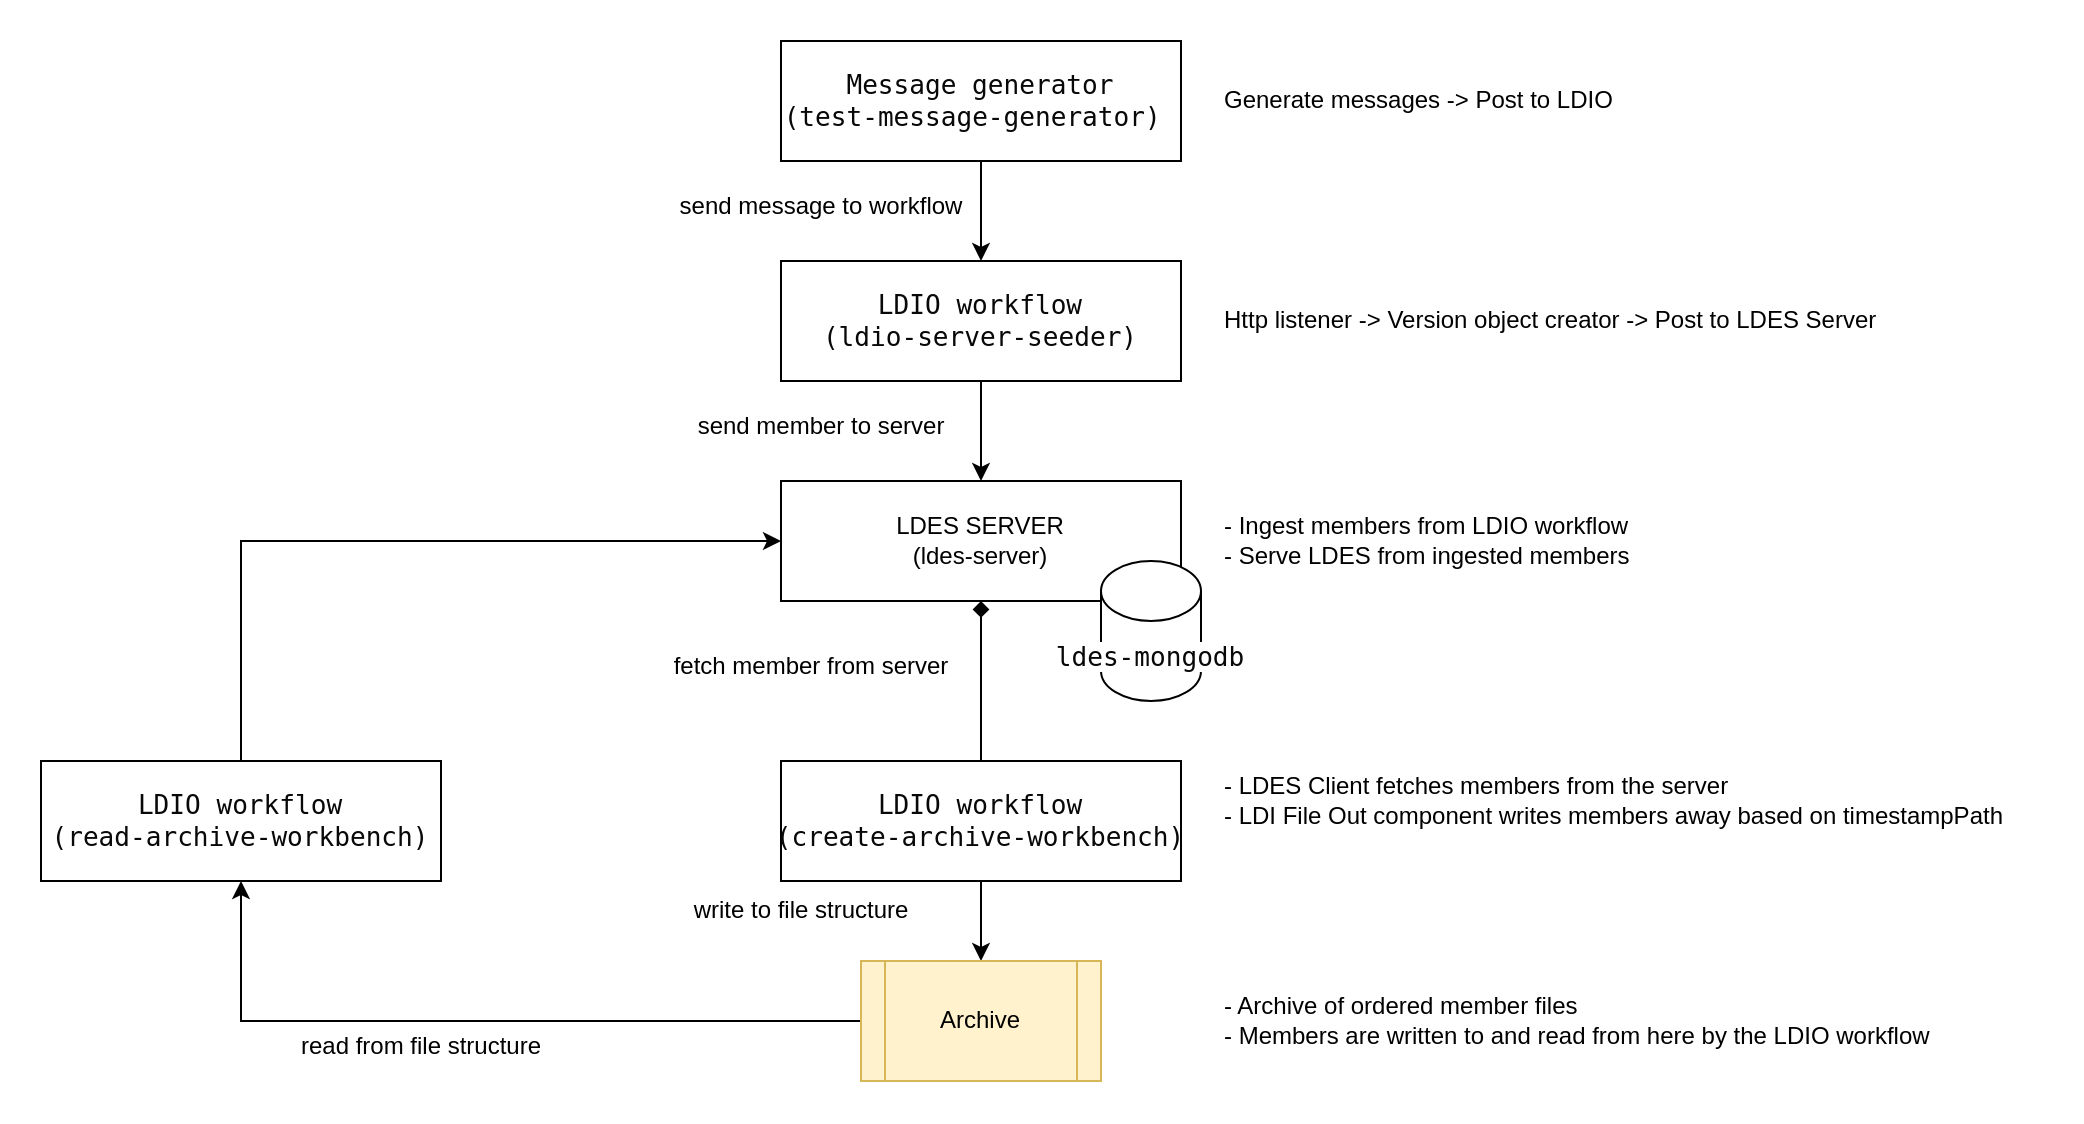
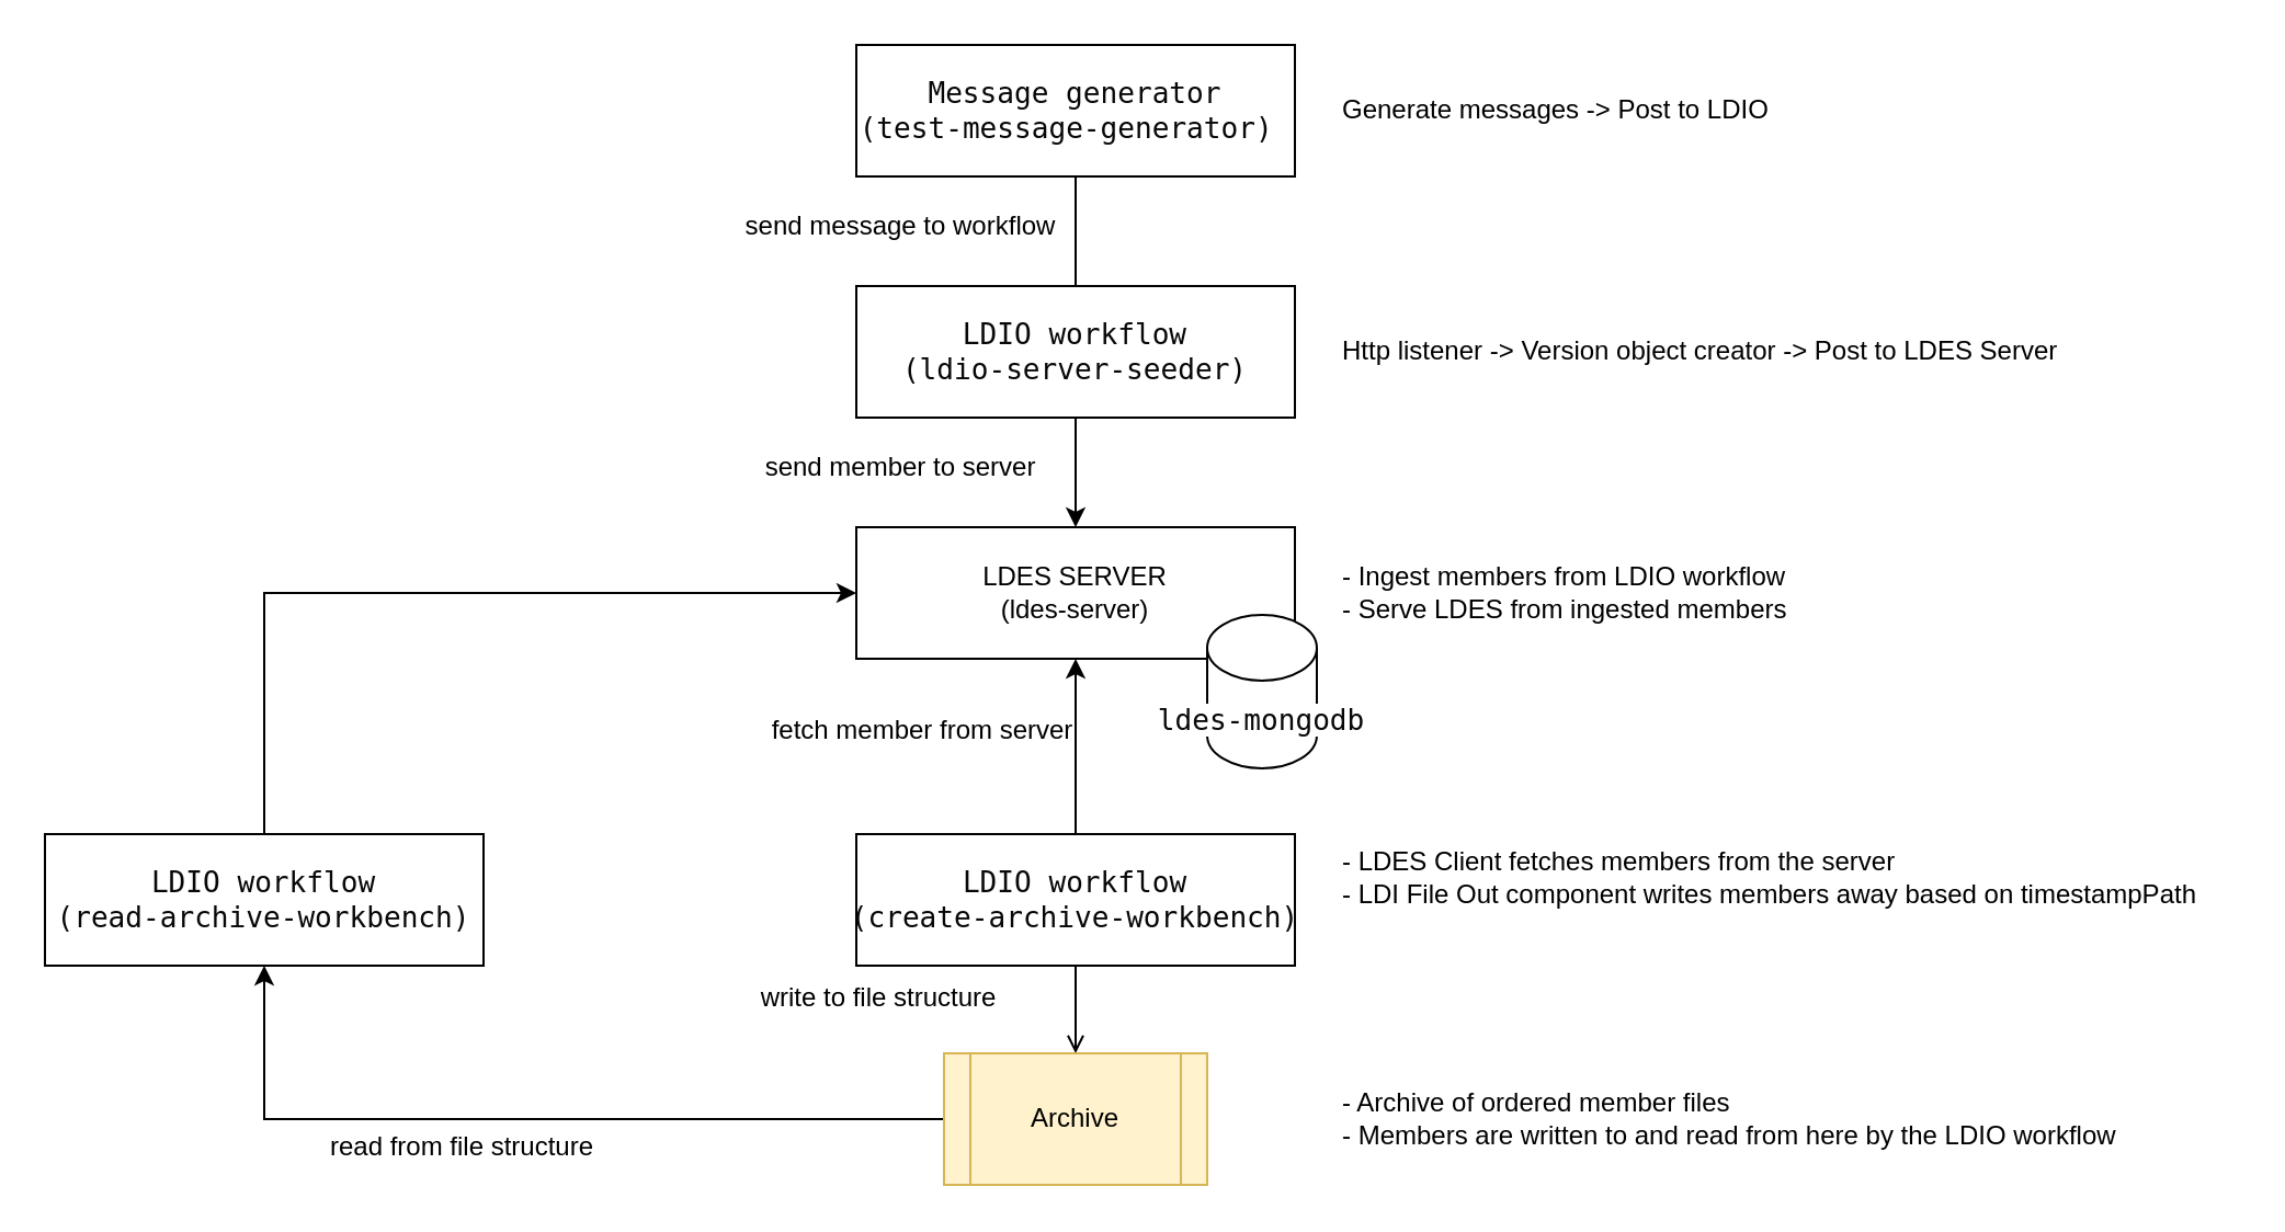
- <mxCell id="2" style="edgeStyle=orthogonalEdgeStyle;rounded=0;orthogonalLoop=1;jettySize=auto;html=1;" parent="1" source="3" target="5" edge="1"><mxGeometry relative="1" as="geometry" /></mxCell>
+ <mxCell id="2" style="edgeStyle=orthogonalEdgeStyle;rounded=0;orthogonalLoop=1;jettySize=auto;html=1;endArrow=none;" parent="1" source="3" target="5" edge="1"><mxGeometry relative="1" as="geometry" /></mxCell>
- <mxCell id="15" style="edgeStyle=orthogonalEdgeStyle;rounded=0;orthogonalLoop=1;jettySize=auto;html=1;entryX=0.5;entryY=1;entryDx=0;entryDy=0;endArrow=diamond;" edge="1" parent="1" source="16" target="8"><mxGeometry relative="1" as="geometry" /></mxCell>
+ <mxCell id="15" style="edgeStyle=orthogonalEdgeStyle;rounded=0;orthogonalLoop=1;jettySize=auto;html=1;entryX=0.5;entryY=1;entryDx=0;entryDy=0;" edge="1" parent="1" source="16" target="8"><mxGeometry relative="1" as="geometry" /></mxCell>
- <mxCell id="13" value="fetch member from server" style="text;html=1;align=center;verticalAlign=middle;resizable=0;points=[];autosize=1;strokeColor=none;fillColor=none;" parent="1" vertex="1"><mxGeometry x="325" y="318" width="160" height="30" as="geometry" /></mxCell>
+ <mxCell id="13" value="fetch member from server" style="text;html=1;align=center;verticalAlign=middle;resizable=0;points=[];autosize=1;strokeColor=none;fillColor=none;" parent="1" vertex="1"><mxGeometry x="340" y="318" width="160" height="30" as="geometry" /></mxCell>
- <mxCell id="14" style="edgeStyle=orthogonalEdgeStyle;rounded=0;orthogonalLoop=1;jettySize=auto;html=1;entryX=0.5;entryY=0;entryDx=0;entryDy=0;" edge="1" parent="1" source="16" target="19"><mxGeometry relative="1" as="geometry" /></mxCell>
+ <mxCell id="14" style="edgeStyle=orthogonalEdgeStyle;rounded=0;orthogonalLoop=1;jettySize=auto;html=1;entryX=0.5;entryY=0;entryDx=0;entryDy=0;endArrow=open;" edge="1" parent="1" source="16" target="19"><mxGeometry relative="1" as="geometry" /></mxCell>
